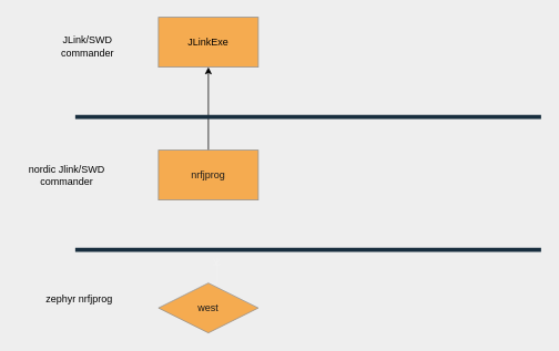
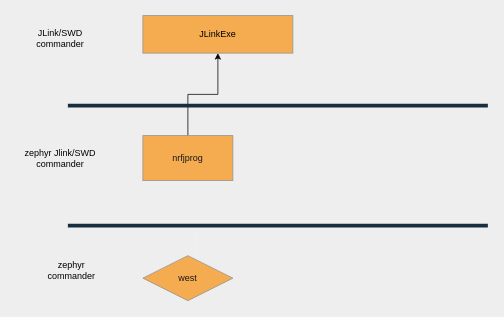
- <mxCell id="2" value="&lt;span style=&quot;color: rgb(0 , 0 , 0)&quot;&gt;JLinkExe&lt;/span&gt;" style="whiteSpace=wrap;html=1;fillColor=#F5AB50;strokeColor=#909090;fontColor=#1A1A1A;" parent="1" vertex="1"><mxGeometry x="190" y="20" width="120" height="60" as="geometry" /></mxCell>
+ <mxCell id="2" value="&lt;span style=&quot;color: rgb(0 , 0 , 0)&quot;&gt;JLinkExe&lt;/span&gt;" style="whiteSpace=wrap;html=1;fillColor=#F5AB50;strokeColor=#909090;fontColor=#1A1A1A;" parent="1" vertex="1"><mxGeometry x="190" y="20" width="200" height="50" as="geometry" /></mxCell>
- <mxCell id="8" value="JLink/SWD commander" style="text;html=1;strokeColor=none;fillColor=none;align=center;verticalAlign=middle;whiteSpace=wrap;fontColor=#000000;" parent="1" vertex="1"><mxGeometry x="45" y="45" width="120" height="20" as="geometry" /></mxCell>
+ <mxCell id="8" value="JLink/SWD commander" style="text;html=1;strokeColor=none;fillColor=none;align=center;verticalAlign=middle;whiteSpace=wrap;fontColor=#000000;" parent="1" vertex="1"><mxGeometry x="20" y="40" width="120" height="20" as="geometry" /></mxCell>
- <mxCell id="11" value="nordic Jlink/SWD commander" style="text;html=1;strokeColor=none;fillColor=none;align=center;verticalAlign=middle;whiteSpace=wrap;fontColor=#000000;" vertex="1" parent="1"><mxGeometry x="20" y="200" width="120" height="20" as="geometry" /></mxCell>
+ <mxCell id="11" value="zephyr Jlink/SWD commander" style="text;html=1;strokeColor=none;fillColor=none;align=center;verticalAlign=middle;whiteSpace=wrap;fontColor=#000000;" vertex="1" parent="1"><mxGeometry x="20" y="200" width="120" height="20" as="geometry" /></mxCell>
- <mxCell id="10" value="zephyr nrfjprog" style="text;html=1;align=center;verticalAlign=middle;whiteSpace=wrap;fontColor=#000000;" parent="1" vertex="1"><mxGeometry x="50" y="350" width="90" height="20" as="geometry" /></mxCell>
+ <mxCell id="10" value="zephyr commander" style="text;html=1;align=center;verticalAlign=middle;whiteSpace=wrap;fontColor=#000000;" parent="1" vertex="1"><mxGeometry x="50" y="350" width="90" height="20" as="geometry" /></mxCell>
